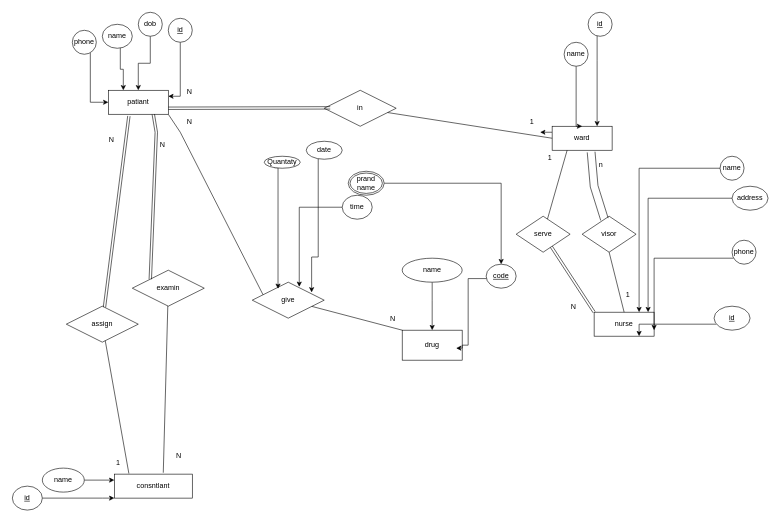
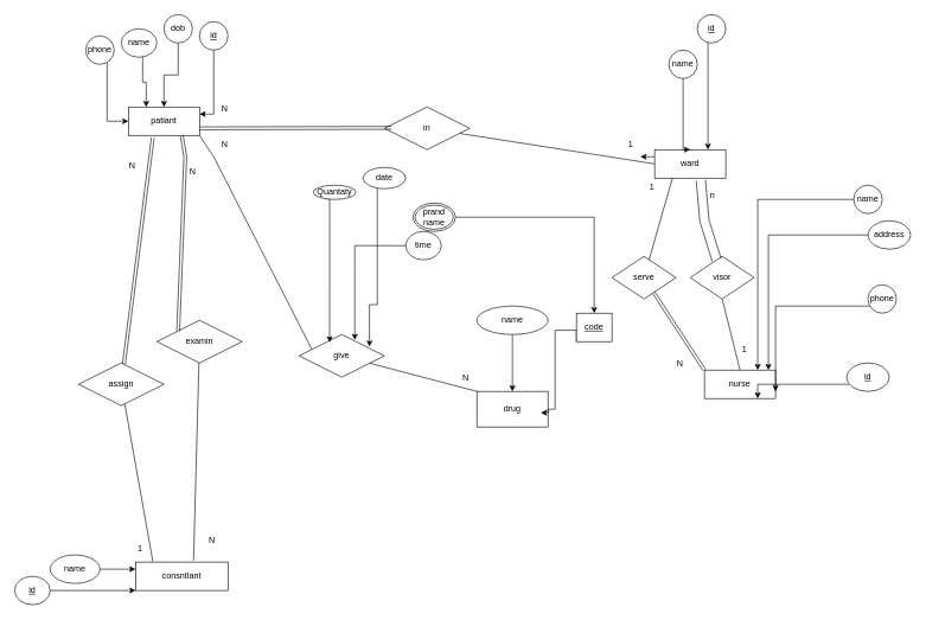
- <mxCell id="52" value="code" style="ellipse;whiteSpace=wrap;html=1;align=center;fontStyle=4;" parent="1" vertex="1"><mxGeometry x="810" y="440" width="50" height="40" as="geometry" /></mxCell>
+ <mxCell id="52" value="code" style="whiteSpace=wrap;html=1;align=center;fontStyle=4;rounded=0;" parent="1" vertex="1"><mxGeometry x="810" y="440" width="50" height="40" as="geometry" /></mxCell>
